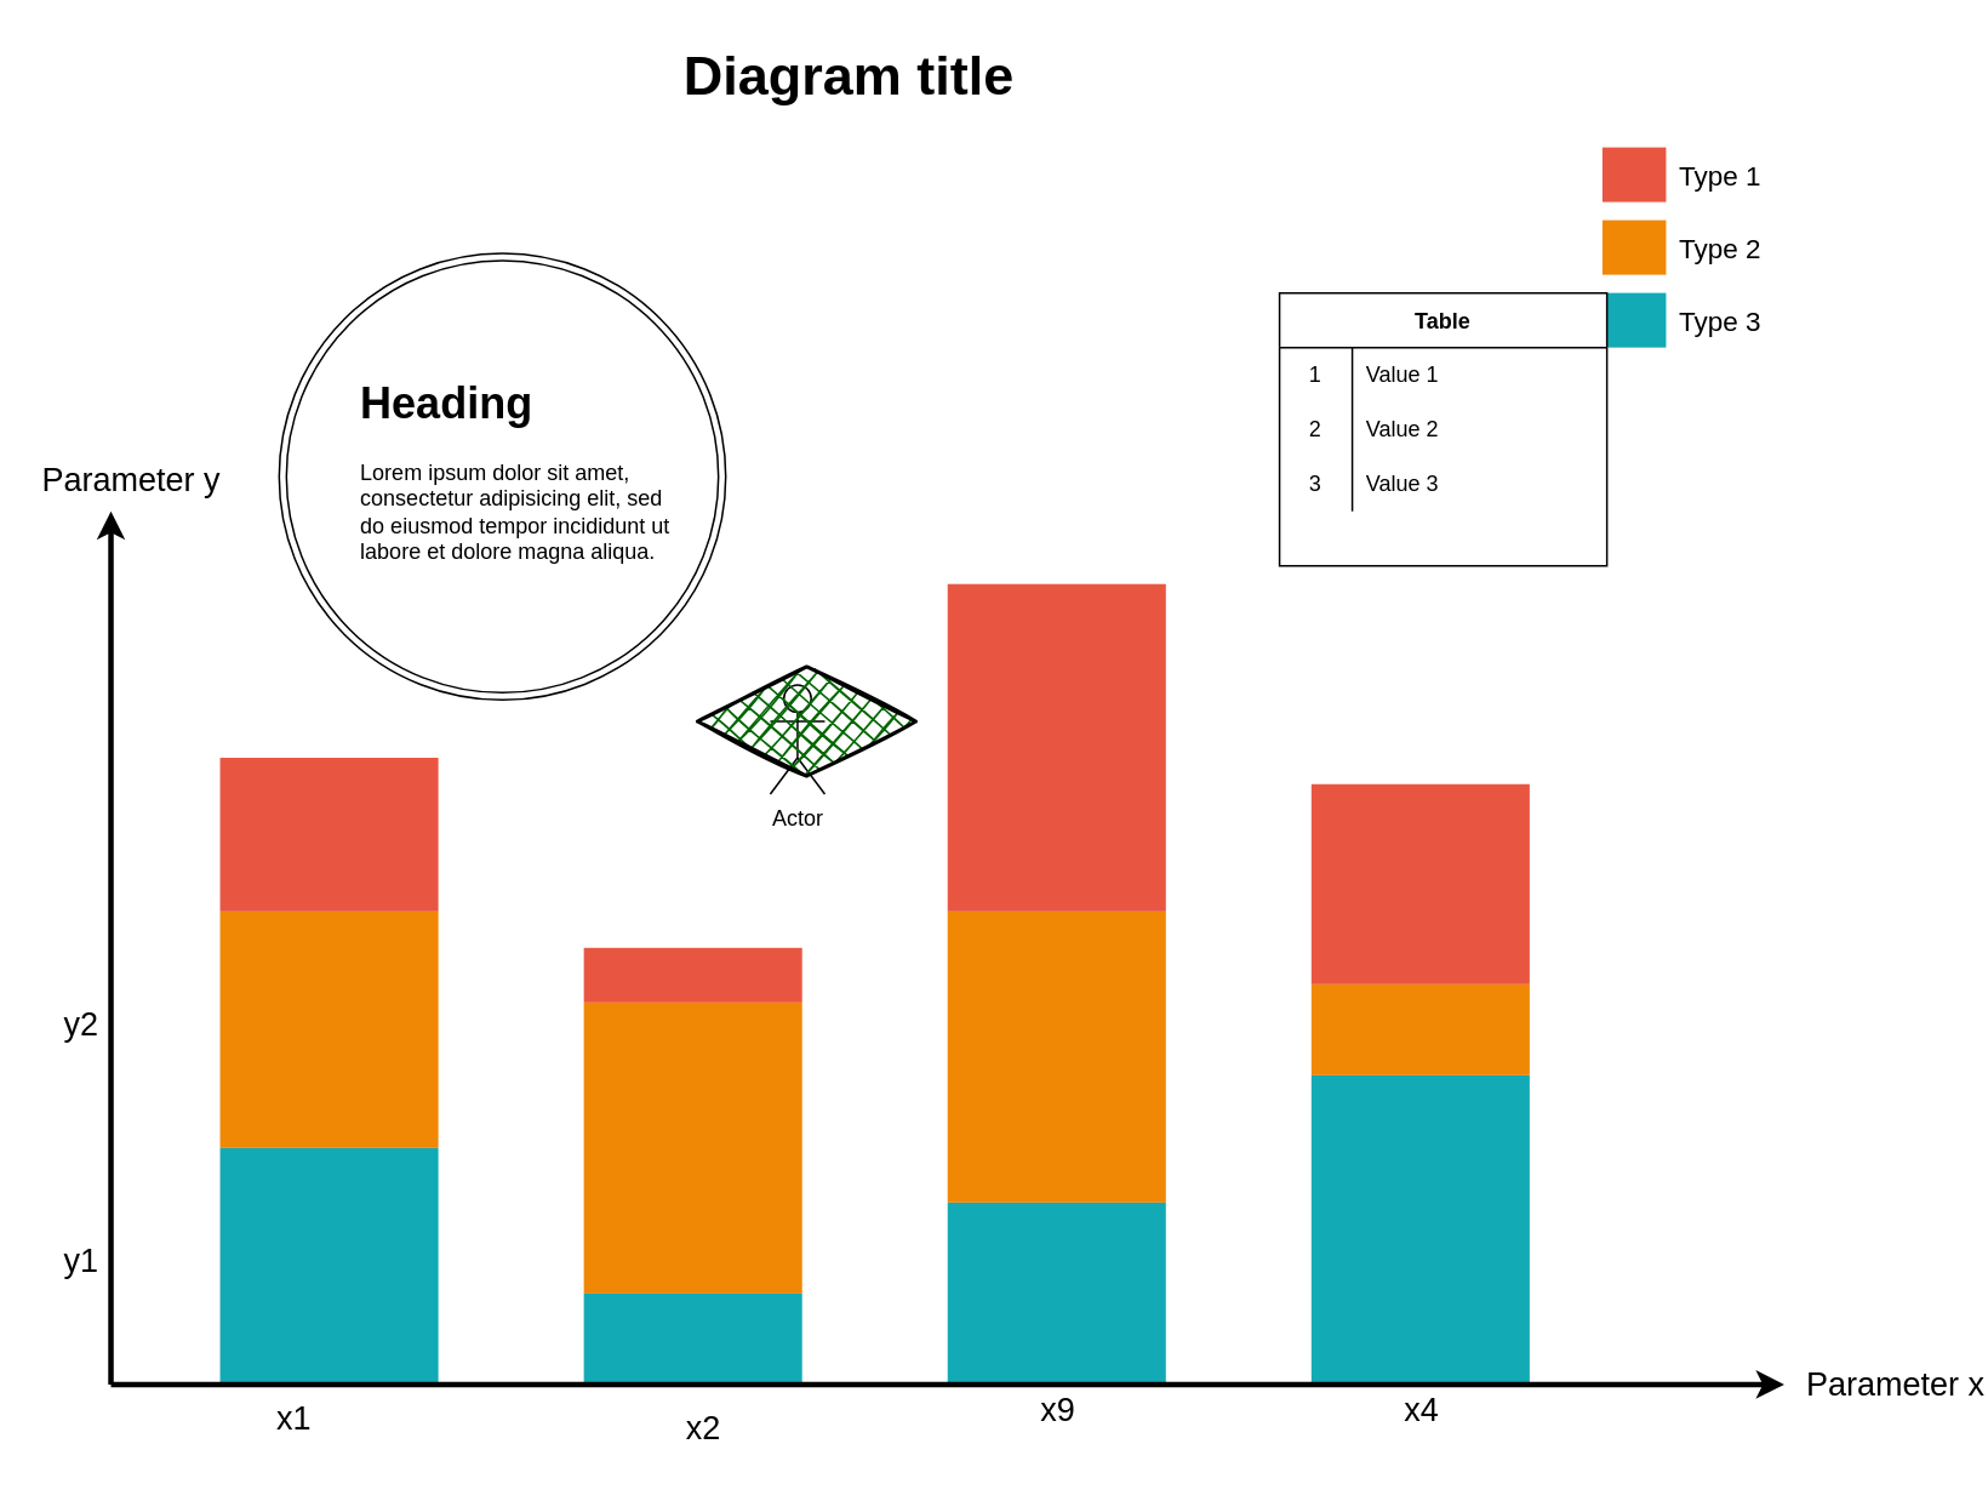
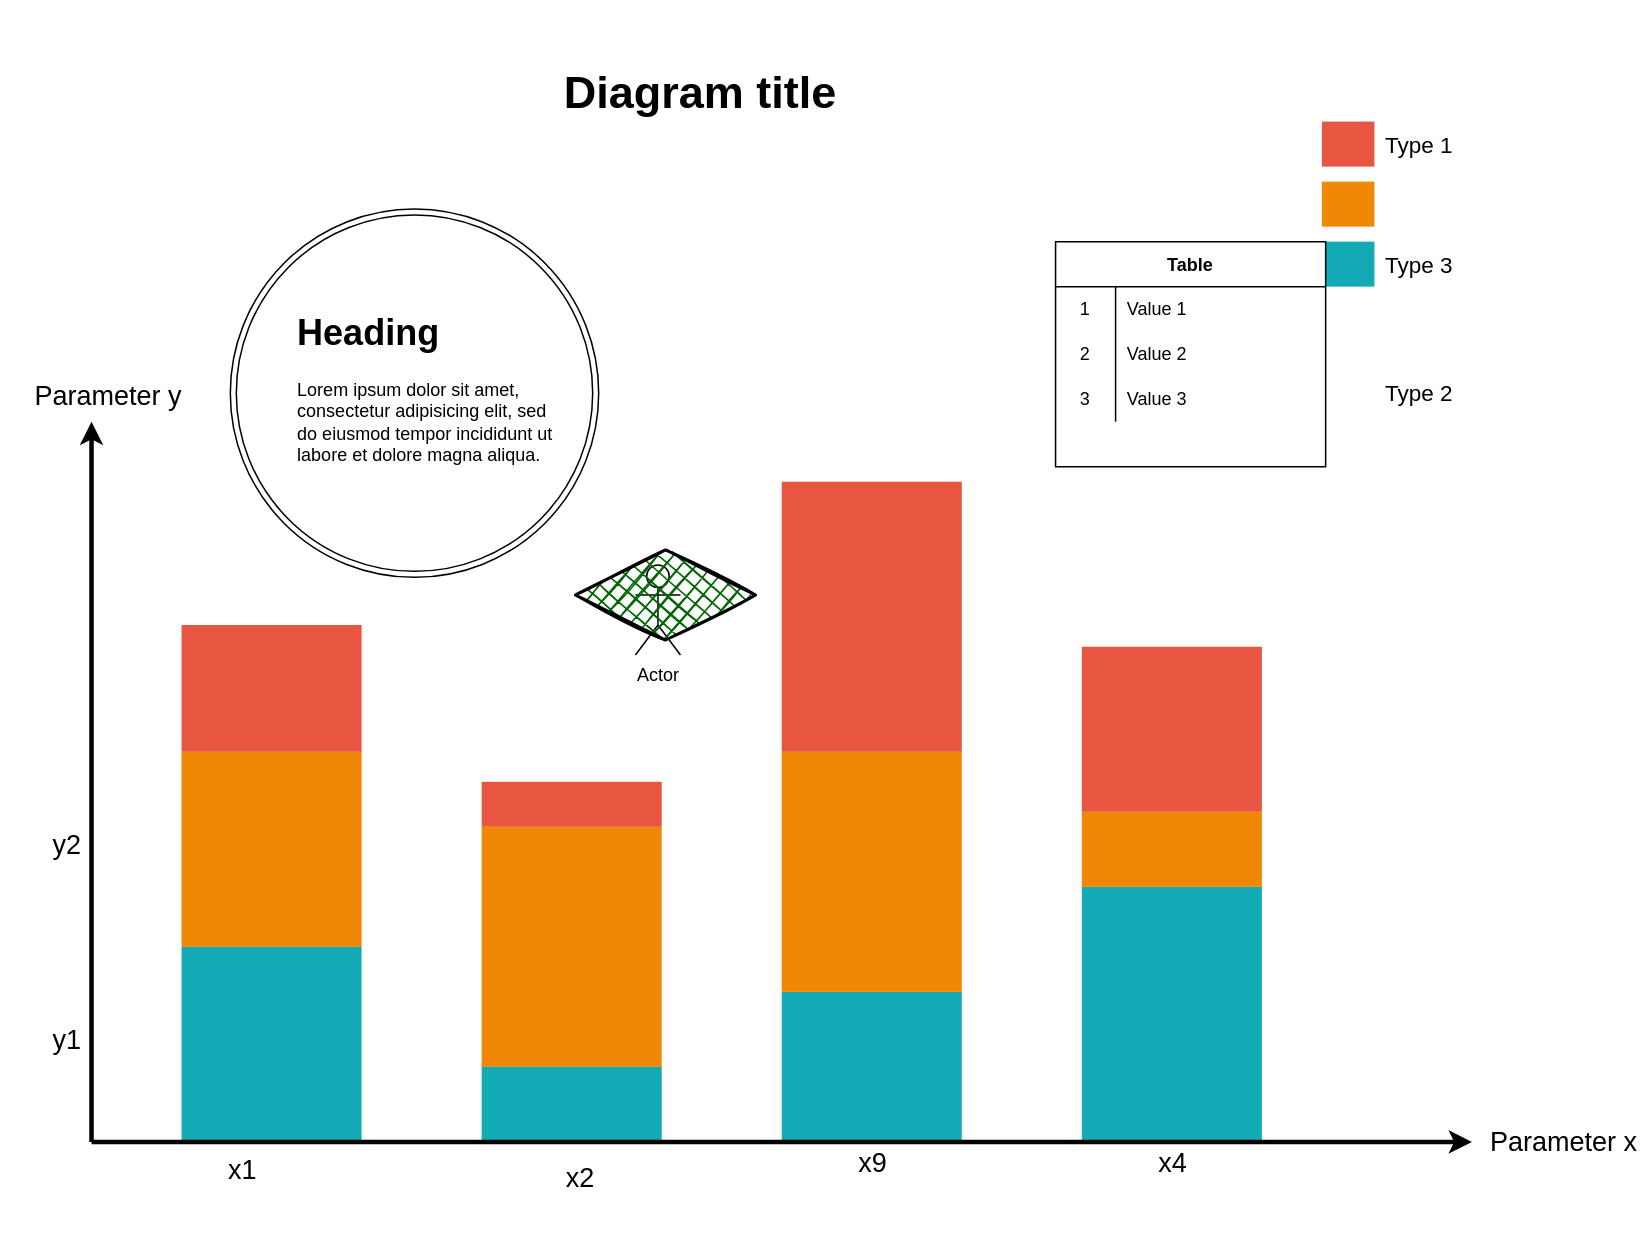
- <mxCell id="27" value="&lt;font style=&quot;font-size: 30px;&quot;&gt;Diagram title&lt;/font&gt;" style="text;spacingTop=-5;align=center;verticalAlign=middle;fontSize=30;fontStyle=1;html=1;points=[]" parent="1" vertex="1"><mxGeometry x="60.5" y="20.5" width="810" height="45" as="geometry" /></mxCell>
+ <mxCell id="27" value="&lt;font style=&quot;font-size: 30px;&quot;&gt;Diagram title&lt;/font&gt;" style="text;spacingTop=-5;align=center;verticalAlign=middle;fontSize=30;fontStyle=1;html=1;points=[]" parent="1" vertex="1"><mxGeometry x="60.5" y="40.5" width="810" height="45" as="geometry" /></mxCell>
- <mxCell id="22" value="Type 2" style="text;spacingTop=-5;html=1;points=[];fontSize=15;" parent="1" vertex="1"><mxGeometry x="920.5" y="125.5" width="80" height="20" as="geometry" /></mxCell>
+ <mxCell id="22" value="Type 2" style="text;spacingTop=-5;html=1;points=[];fontSize=15;" parent="1" vertex="1"><mxGeometry x="920.5" y="250.5" width="80" height="20" as="geometry" /></mxCell>
